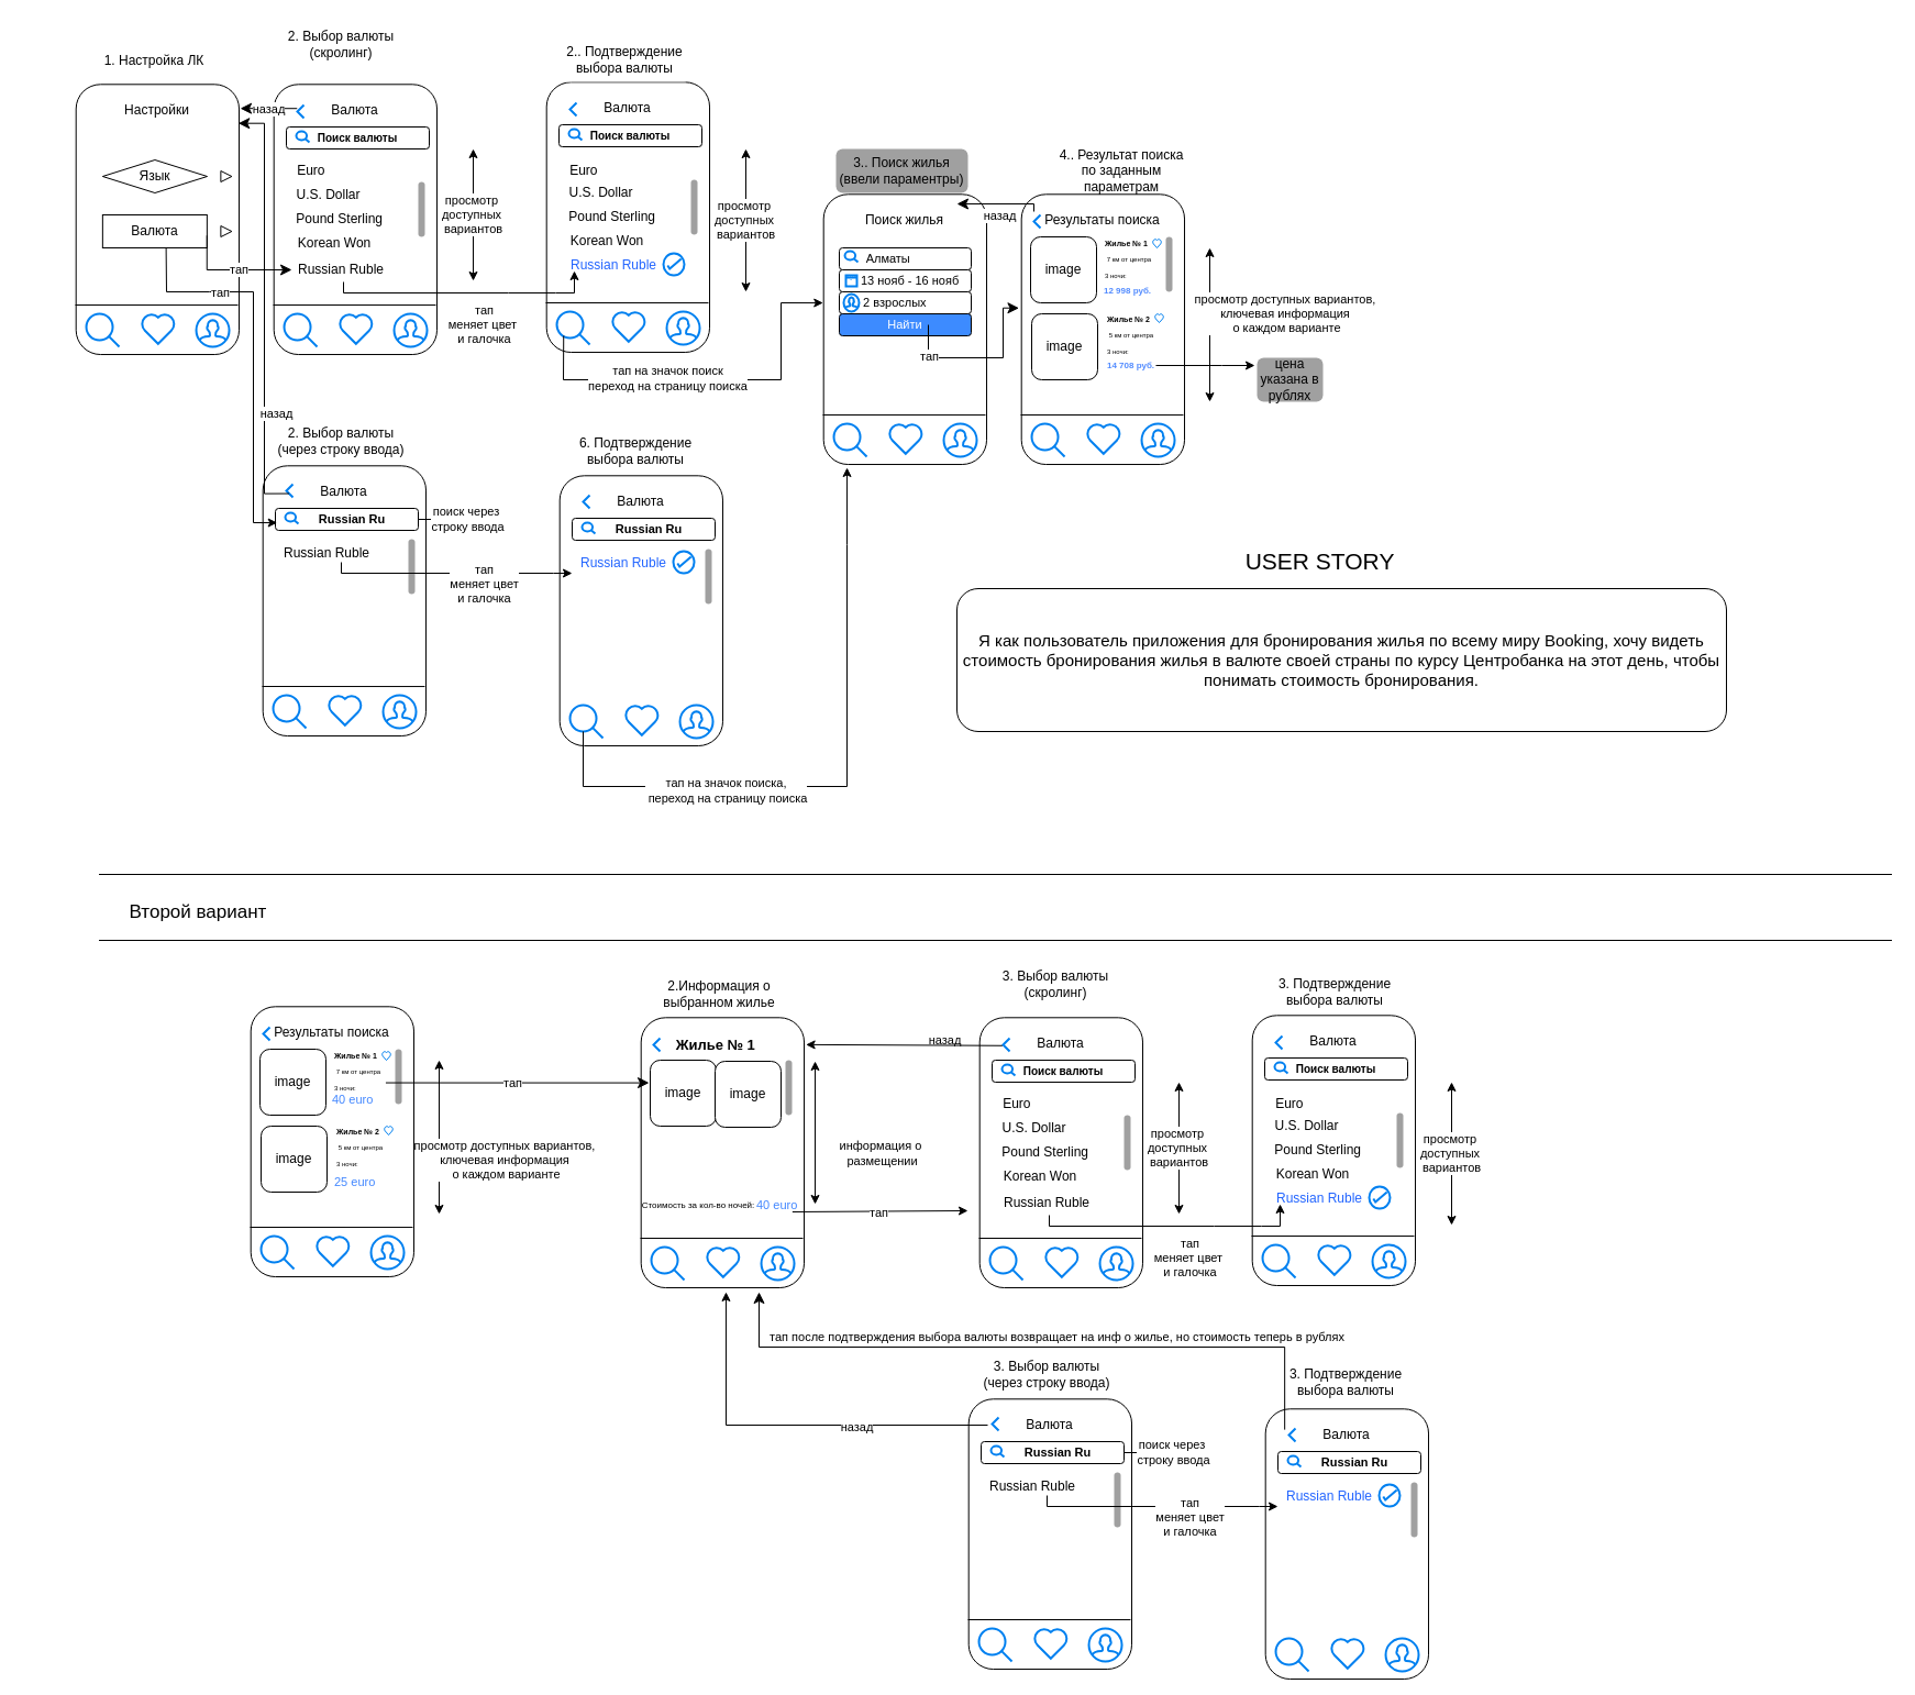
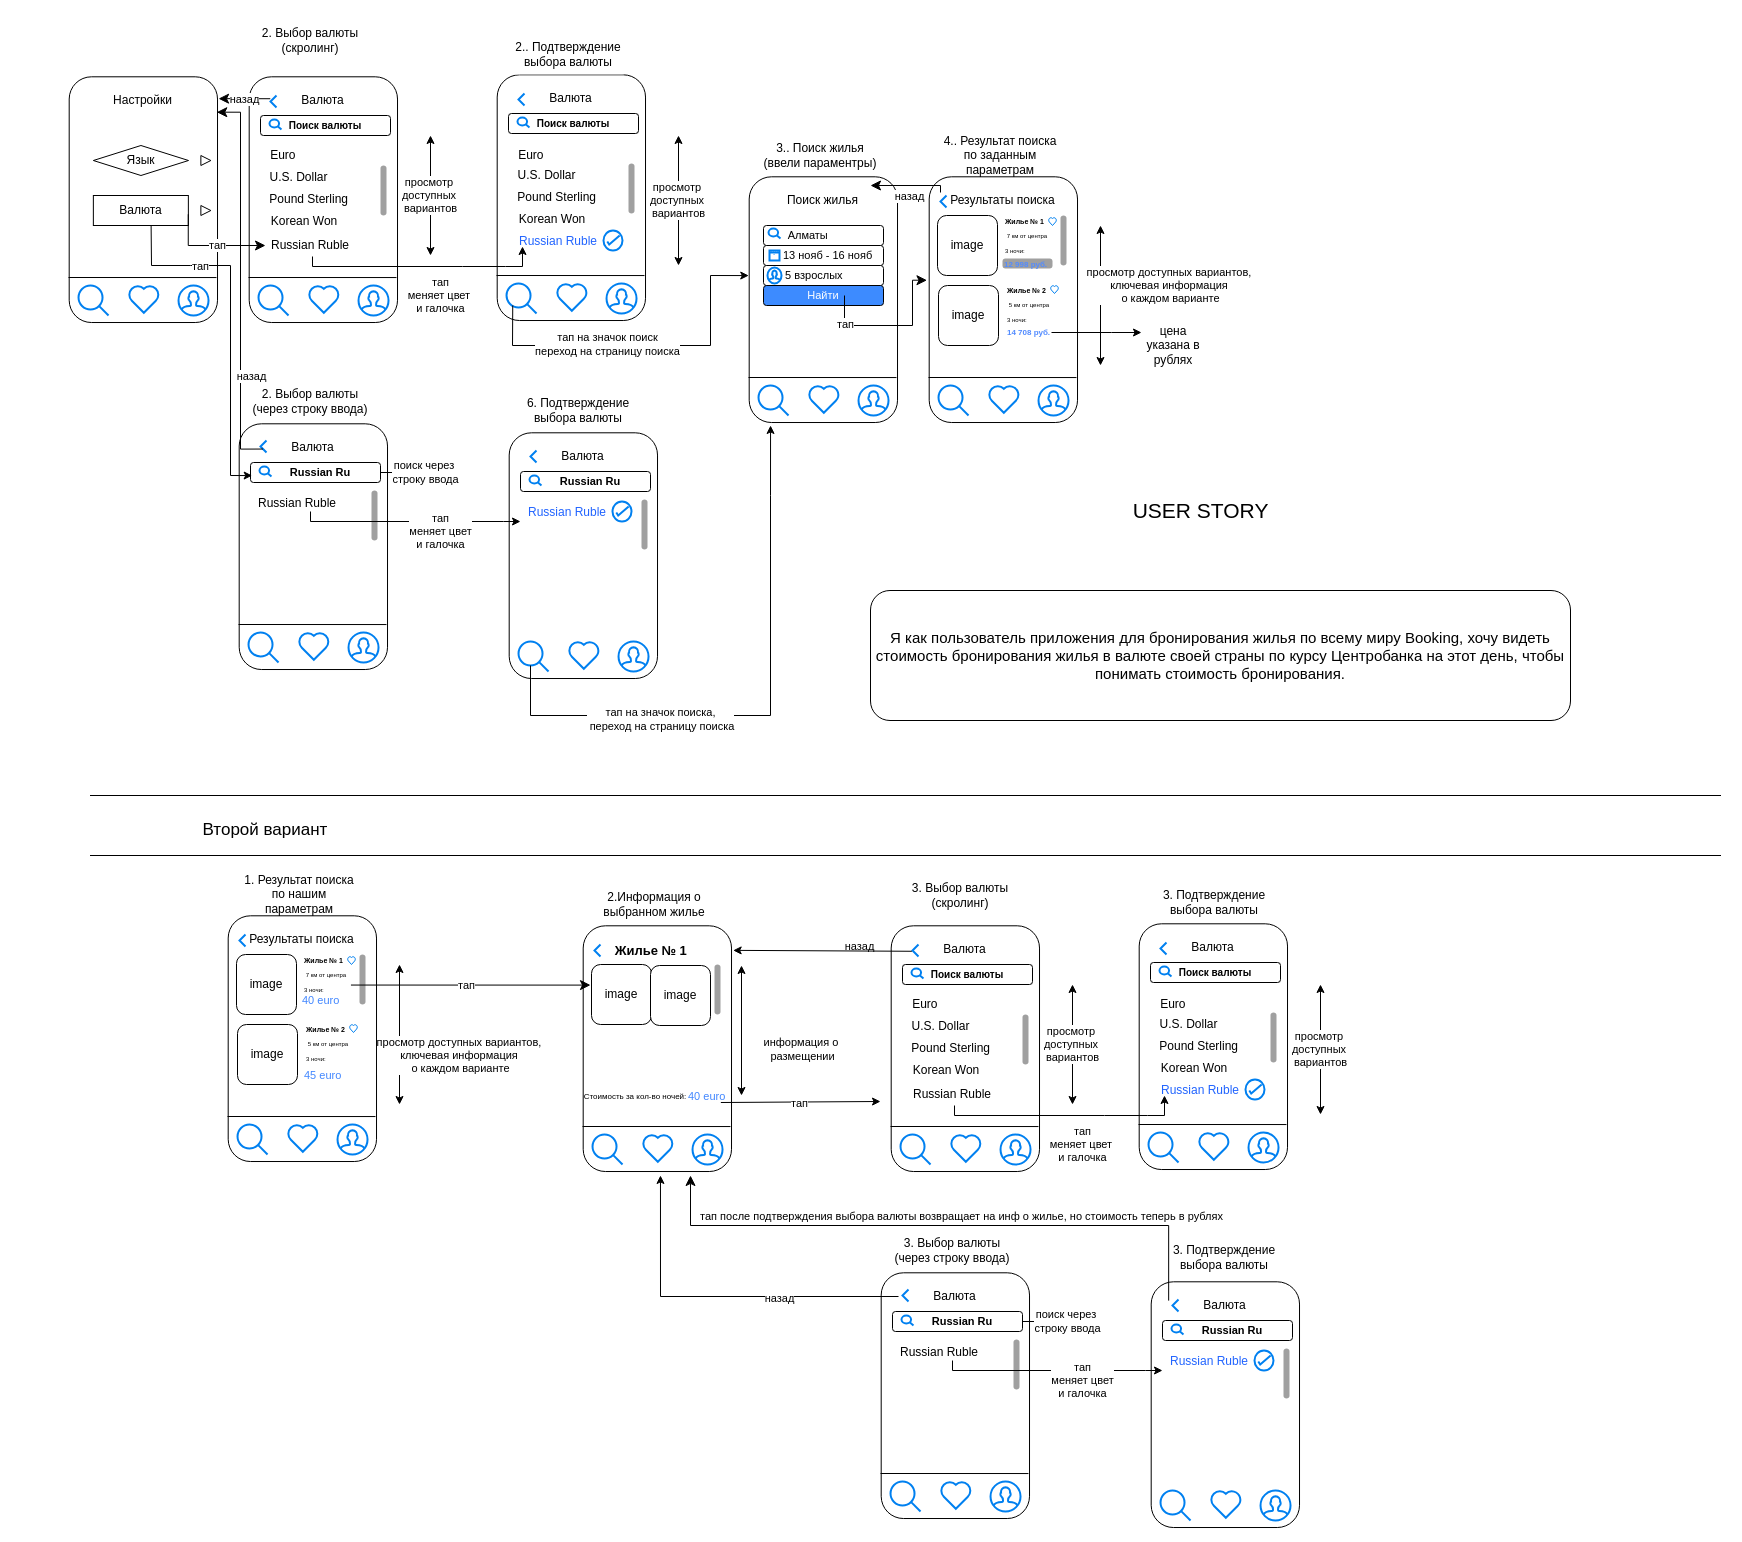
- <mxCell id="58" value="1. Настройка ЛК" style="rounded=1;whiteSpace=wrap;html=1;strokeColor=none;" vertex="1" parent="1"><mxGeometry x="80" y="35" width="120" height="40" as="geometry" /></mxCell>
- <mxCell id="120" value="3.. Поиск жилья (ввели параментры)" style="rounded=1;whiteSpace=wrap;html=1;strokeColor=none;fillColor=#a0a0a0;" vertex="1" parent="1"><mxGeometry x="760" y="135" width="120" height="40" as="geometry" /></mxCell>
+ <mxCell id="120" value="3.. Поиск жилья (ввели параментры)" style="rounded=1;whiteSpace=wrap;html=1;strokeColor=none;" vertex="1" parent="1"><mxGeometry x="760" y="135" width="120" height="40" as="geometry" /></mxCell>
- <mxCell id="125" value="4.. Результат поиска по заданным параметрам" style="rounded=1;whiteSpace=wrap;html=1;strokeColor=none;" vertex="1" parent="1"><mxGeometry x="960" y="135" width="120" height="40" as="geometry" /></mxCell>
+ <mxCell id="125" value="4.. Результат поиска по заданным параметрам" style="rounded=1;whiteSpace=wrap;html=1;strokeColor=none;" vertex="1" parent="1"><mxGeometry x="940" y="135" width="120" height="40" as="geometry" /></mxCell>
- <mxCell id="53" value="&lt;div style=&quot;&quot;&gt;&lt;font color=&quot;#528bff&quot; size=&quot;1&quot; style=&quot;&quot;&gt;&lt;b style=&quot;font-size: 8px;&quot;&gt;12 998 руб.&lt;/b&gt;&lt;/font&gt;&lt;/div&gt;" style="rounded=1;whiteSpace=wrap;html=1;align=left;strokeColor=none;arcSize=29;" vertex="1" parent="1"><mxGeometry x="1002" y="258" width="50" height="10" as="geometry" /></mxCell>
+ <mxCell id="53" value="&lt;div style=&quot;&quot;&gt;&lt;font color=&quot;#528bff&quot; size=&quot;1&quot; style=&quot;&quot;&gt;&lt;b style=&quot;font-size: 8px;&quot;&gt;12 998 руб.&lt;/b&gt;&lt;/font&gt;&lt;/div&gt;" style="rounded=1;whiteSpace=wrap;html=1;align=left;strokeColor=none;arcSize=29;fillColor=#a0a0a0;" vertex="1" parent="1"><mxGeometry x="1002" y="258" width="50" height="10" as="geometry" /></mxCell>
- <mxCell id="37" value="&lt;font style=&quot;font-size: 11px;&quot;&gt;2 взрослых&amp;nbsp; &amp;nbsp; &amp;nbsp;&amp;nbsp;&lt;/font&gt;" style="rounded=1;whiteSpace=wrap;html=1;" vertex="1" parent="1"><mxGeometry x="763" y="265" width="120" height="20" as="geometry" /></mxCell>
+ <mxCell id="37" value="&lt;font style=&quot;font-size: 11px;&quot;&gt;5 взрослых&amp;nbsp; &amp;nbsp; &amp;nbsp;&amp;nbsp;&lt;/font&gt;" style="rounded=1;whiteSpace=wrap;html=1;" vertex="1" parent="1"><mxGeometry x="763" y="265" width="120" height="20" as="geometry" /></mxCell>
- <mxCell id="124" value="цена указана в рублях" style="rounded=1;whiteSpace=wrap;html=1;strokeColor=none;fillColor=#a0a0a0;" vertex="1" parent="1"><mxGeometry x="1143" y="325" width="60" height="40" as="geometry" /></mxCell>
+ <mxCell id="124" value="цена указана в рублях" style="rounded=1;whiteSpace=wrap;html=1;strokeColor=none;" vertex="1" parent="1"><mxGeometry x="1143" y="325" width="60" height="40" as="geometry" /></mxCell>
- <mxCell id="126" value="Я как пользователь приложения для бронирования жилья по всему миру Booking, хочу видеть&lt;br style=&quot;font-size: 15px;&quot;&gt;стоимость бронирования жилья в валюте своей страны по курсу Центробанка на этот день, чтобы&lt;br style=&quot;font-size: 15px;&quot;&gt;понимать стоимость бронирования." style="rounded=1;whiteSpace=wrap;html=1;fontSize=15;" vertex="1" parent="1"><mxGeometry x="870" y="535" width="700" height="130" as="geometry" /></mxCell>
+ <mxCell id="126" value="Я как пользователь приложения для бронирования жилья по всему миру Booking, хочу видеть&lt;br style=&quot;font-size: 15px;&quot;&gt;стоимость бронирования жилья в валюте своей страны по курсу Центробанка на этот день, чтобы&lt;br style=&quot;font-size: 15px;&quot;&gt;понимать стоимость бронирования." style="rounded=1;whiteSpace=wrap;html=1;fontSize=15;" vertex="1" parent="1"><mxGeometry x="870" y="590" width="700" height="130" as="geometry" /></mxCell>
- <mxCell id="260" value="&lt;font style=&quot;font-size: 17px;&quot;&gt;Второй вариант&lt;/font&gt;" style="text;html=1;align=center;verticalAlign=middle;whiteSpace=wrap;rounded=0;" vertex="1" parent="1"><mxGeometry x="100" y="815" width="160" height="30" as="geometry" /></mxCell>
+ <mxCell id="260" value="&lt;font style=&quot;font-size: 17px;&quot;&gt;Второй вариант&lt;/font&gt;" style="text;html=1;align=center;verticalAlign=middle;whiteSpace=wrap;rounded=0;" vertex="1" parent="1"><mxGeometry x="185" y="815" width="160" height="30" as="geometry" /></mxCell>
+ <mxCell id="156" value="1. Результат поиска по нашим параметрам" style="rounded=1;whiteSpace=wrap;html=1;strokeColor=none;" vertex="1" parent="1"><mxGeometry x="239" y="874" width="120" height="40" as="geometry" /></mxCell>
- <mxCell id="257" value="&lt;font color=&quot;#4287ff&quot; style=&quot;font-size: 11px;&quot;&gt;25 euro&lt;/font&gt;" style="rounded=1;whiteSpace=wrap;html=1;align=left;strokeColor=none;arcSize=29;fillColor=none;fontSize=11;" vertex="1" parent="1"><mxGeometry x="302" y="1070" width="50" height="10" as="geometry" /></mxCell>
+ <mxCell id="257" value="&lt;font color=&quot;#4287ff&quot; style=&quot;font-size: 11px;&quot;&gt;45 euro&lt;/font&gt;" style="rounded=1;whiteSpace=wrap;html=1;align=left;strokeColor=none;arcSize=29;fillColor=none;fontSize=11;" vertex="1" parent="1"><mxGeometry x="302" y="1070" width="50" height="10" as="geometry" /></mxCell>
